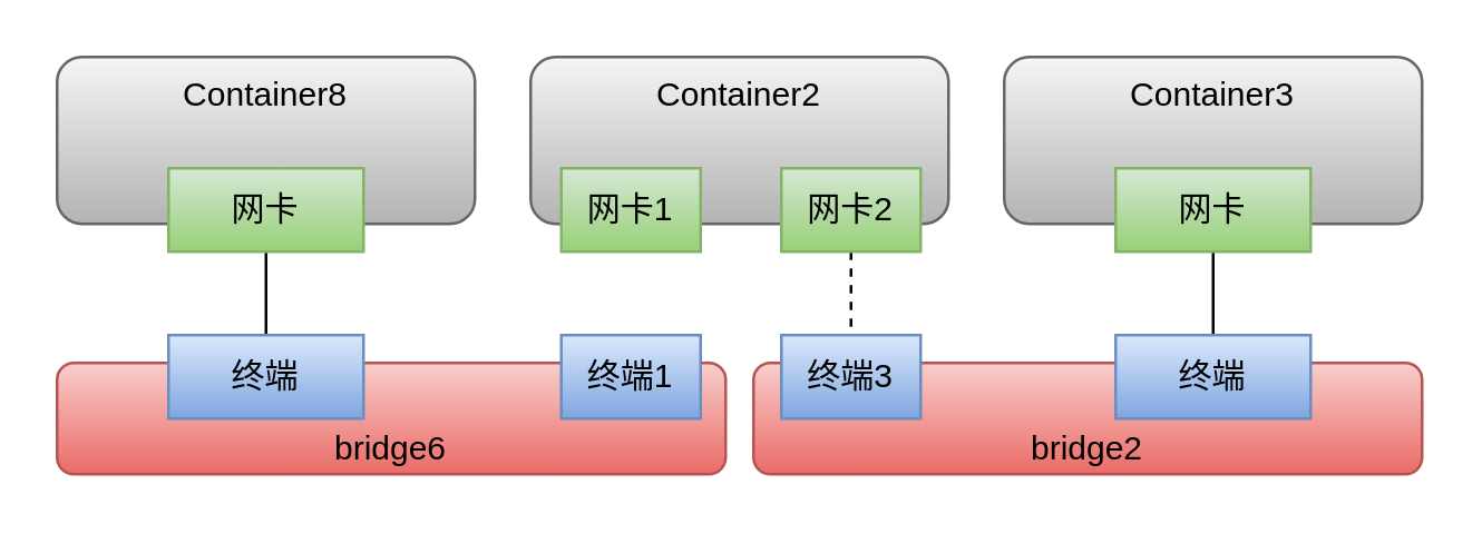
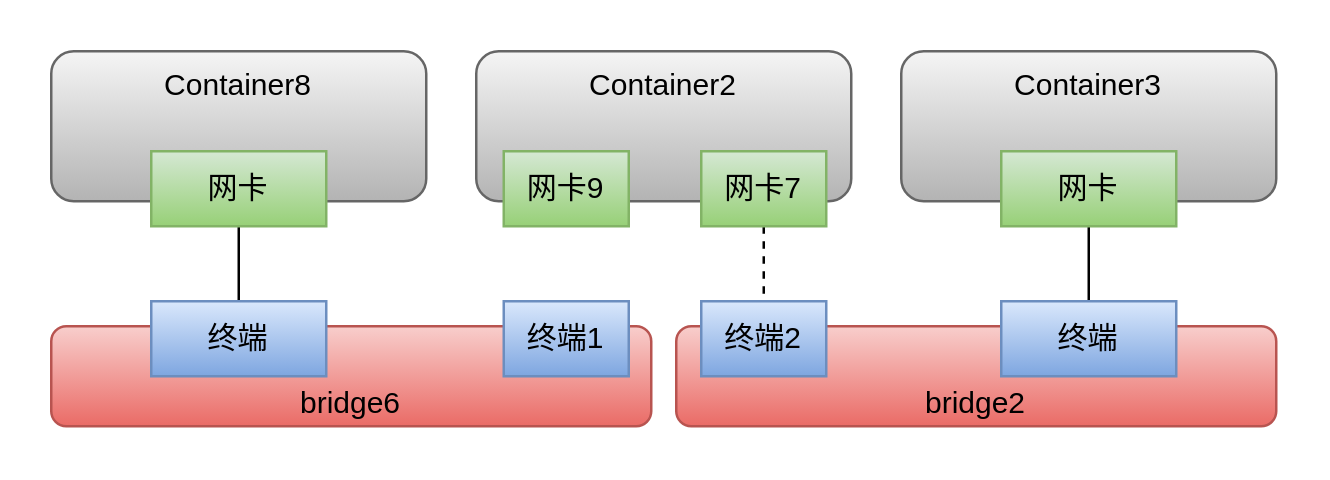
- <mxCell id="6" value="网卡1" style="rounded=0;whiteSpace=wrap;html=1;fillColor=#d5e8d4;gradientColor=#97d077;strokeColor=#82b366;" vertex="1" parent="1"><mxGeometry x="201" y="60" width="50" height="30" as="geometry" /></mxCell>
+ <mxCell id="6" value="网卡9" style="rounded=0;whiteSpace=wrap;html=1;fillColor=#d5e8d4;gradientColor=#97d077;strokeColor=#82b366;" vertex="1" parent="1"><mxGeometry x="201" y="60" width="50" height="30" as="geometry" /></mxCell>
- <mxCell id="11" value="网卡2" style="rounded=0;whiteSpace=wrap;html=1;fillColor=#d5e8d4;gradientColor=#97d077;strokeColor=#82b366;" vertex="1" parent="1"><mxGeometry x="280" y="60" width="50" height="30" as="geometry" /></mxCell>
+ <mxCell id="11" value="网卡7" style="rounded=0;whiteSpace=wrap;html=1;fillColor=#d5e8d4;gradientColor=#97d077;strokeColor=#82b366;" vertex="1" parent="1"><mxGeometry x="280" y="60" width="50" height="30" as="geometry" /></mxCell>
- <mxCell id="16" value="终端3" style="rounded=0;whiteSpace=wrap;html=1;fillColor=#dae8fc;gradientColor=#7ea6e0;strokeColor=#6c8ebf;" vertex="1" parent="1"><mxGeometry x="280" y="120" width="50" height="30" as="geometry" /></mxCell>
+ <mxCell id="16" value="终端2" style="rounded=0;whiteSpace=wrap;html=1;fillColor=#dae8fc;gradientColor=#7ea6e0;strokeColor=#6c8ebf;" vertex="1" parent="1"><mxGeometry x="280" y="120" width="50" height="30" as="geometry" /></mxCell>
